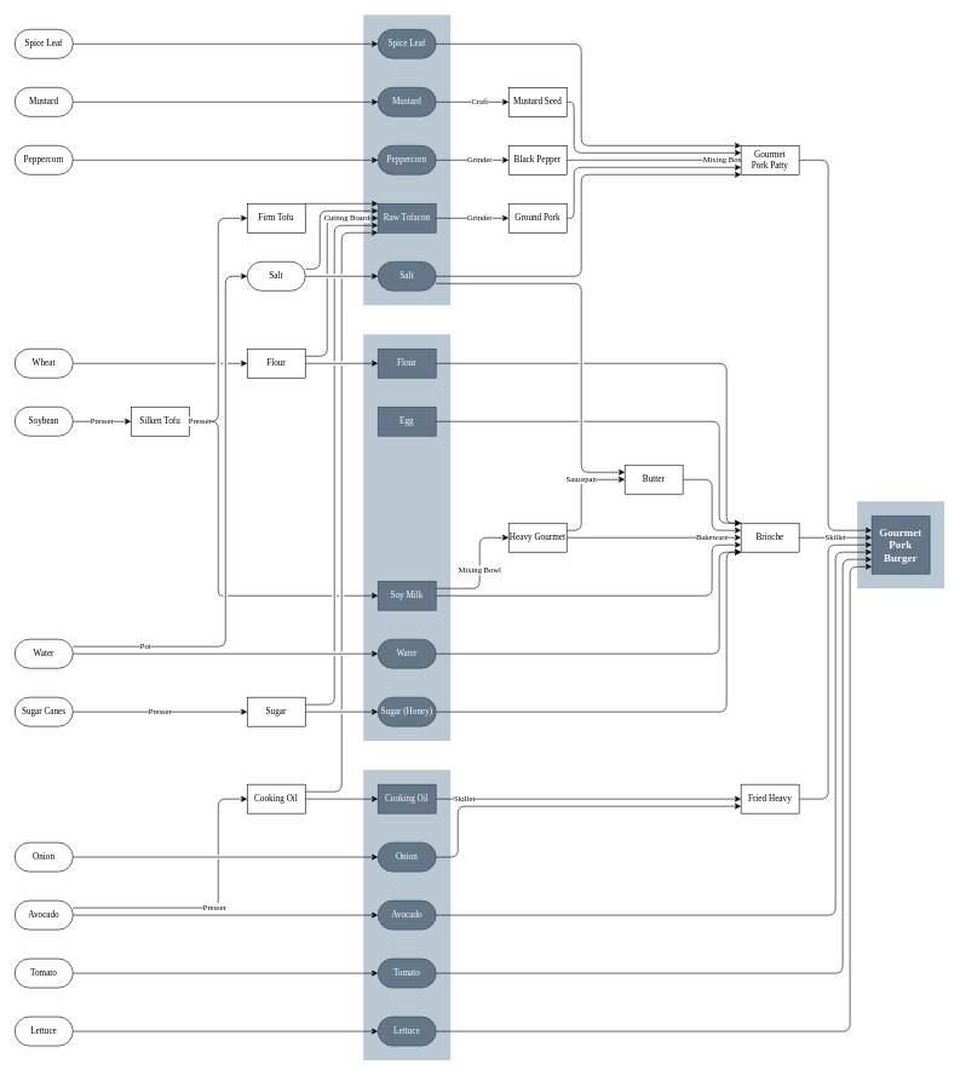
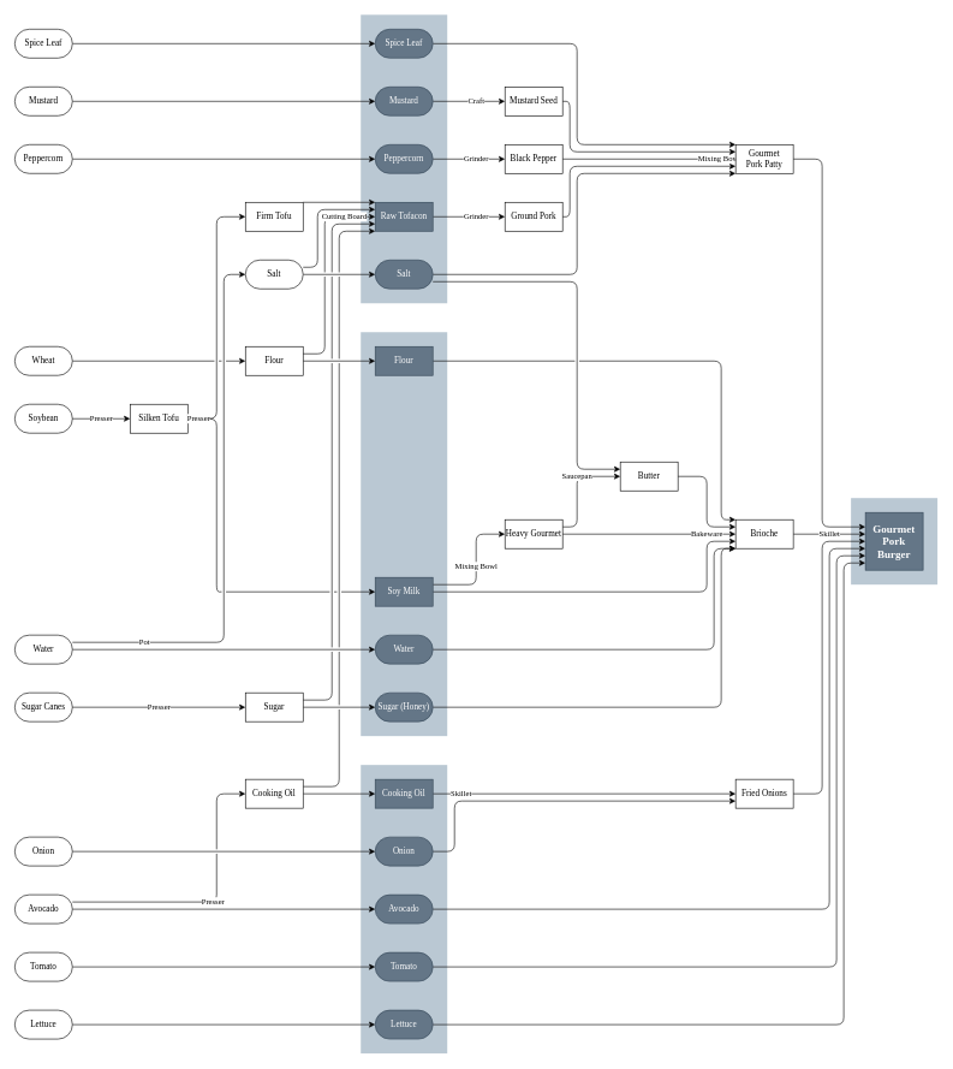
- <mxCell id="18" value="Egg" style="rounded=0;whiteSpace=wrap;html=1;fillColor=#647687;strokeColor=#314354;fontColor=#ffffff;fontFamily=century gothic;" parent="1" vertex="1"><mxGeometry x="520" y="560" width="80" height="40" as="geometry" /></mxCell>
- <mxCell id="17" style="edgeStyle=orthogonalEdgeStyle;rounded=1;orthogonalLoop=1;jettySize=auto;html=1;fontFamily=century gothic;jumpStyle=gap;" parent="1" source="18" target="43" edge="1"><mxGeometry relative="1" as="geometry"><Array as="points"><mxPoint x="990" y="580" /><mxPoint x="990" y="720" /></Array></mxGeometry></mxCell>
- <mxCell id="45" value="Fried Heavy" style="rounded=0;whiteSpace=wrap;html=1;fontFamily=century gothic;" parent="1" vertex="1"><mxGeometry x="1020" y="1080" width="80" height="40" as="geometry" /></mxCell>
+ <mxCell id="45" value="Fried Onions" style="rounded=0;whiteSpace=wrap;html=1;fontFamily=century gothic;" parent="1" vertex="1"><mxGeometry x="1020" y="1080" width="80" height="40" as="geometry" /></mxCell>
